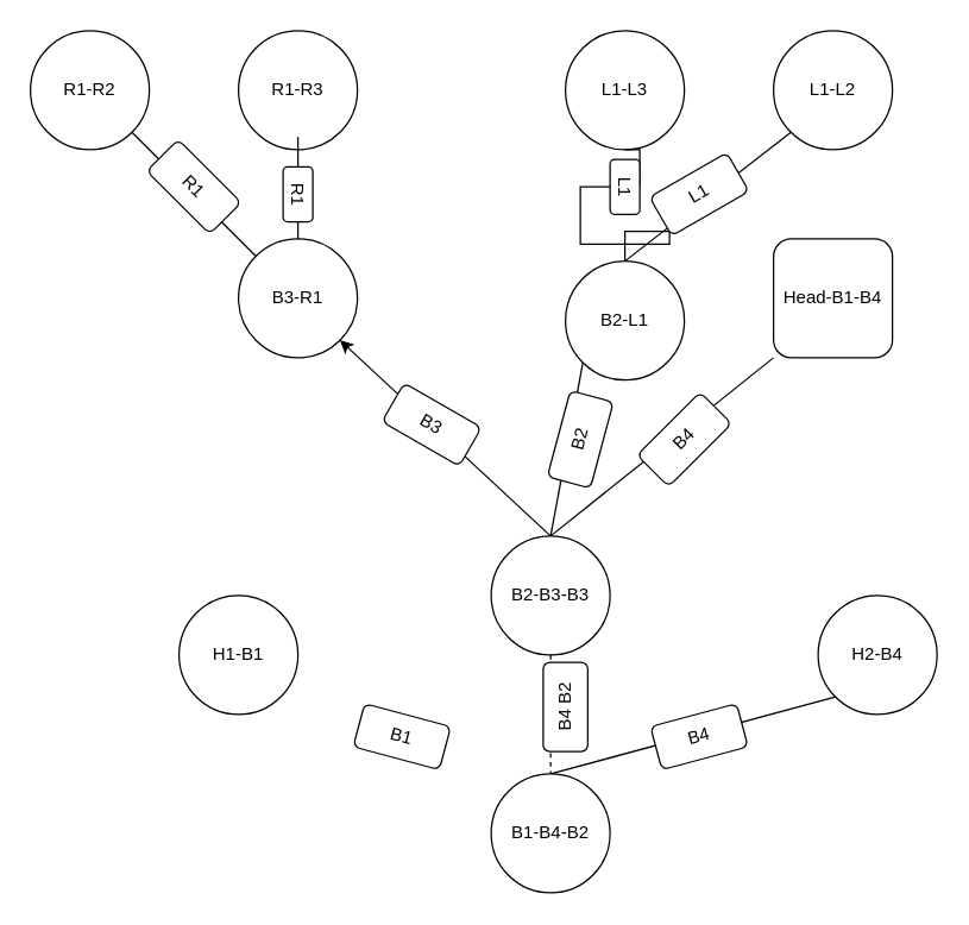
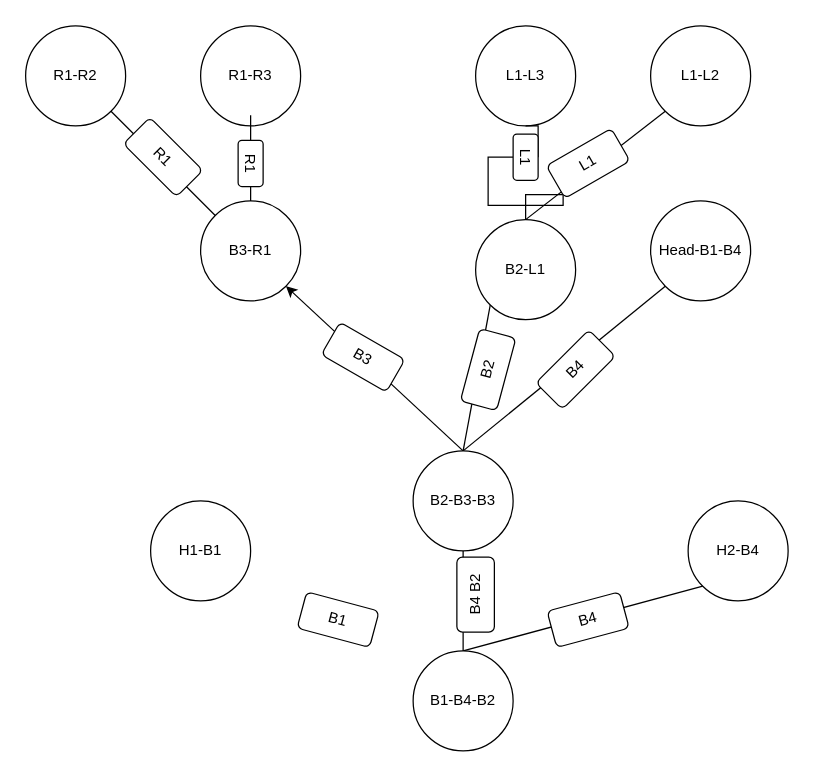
- <mxCell id="14" value="Head-B1-B4" style="whiteSpace=wrap;html=1;aspect=fixed;rounded=1;" vertex="1" parent="1"><mxGeometry x="520" y="160" width="80" height="80" as="geometry" /></mxCell>
+ <mxCell id="14" value="Head-B1-B4" style="ellipse;whiteSpace=wrap;html=1;aspect=fixed;" vertex="1" parent="1"><mxGeometry x="520" y="160" width="80" height="80" as="geometry" /></mxCell>
- <mxCell id="16" style="edgeStyle=orthogonalEdgeStyle;rounded=0;orthogonalLoop=1;jettySize=auto;html=1;exitX=0.5;exitY=1;exitDx=0;exitDy=0;endArrow=none;endFill=0;dashed=1;" edge="1" parent="1" source="17" target="21"><mxGeometry relative="1" as="geometry" /></mxCell>
+ <mxCell id="16" style="edgeStyle=orthogonalEdgeStyle;rounded=0;orthogonalLoop=1;jettySize=auto;html=1;exitX=0.5;exitY=1;exitDx=0;exitDy=0;endArrow=none;endFill=0;" edge="1" parent="1" source="17" target="21"><mxGeometry relative="1" as="geometry" /></mxCell>
